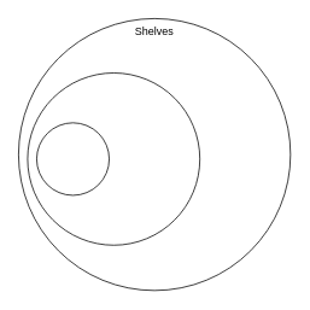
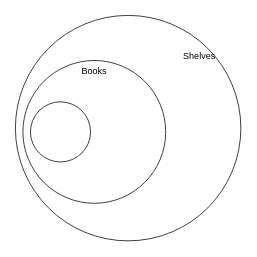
- <mxCell id="3" value="Shelves" style="text;html=1;strokeColor=none;fillColor=none;align=center;verticalAlign=middle;whiteSpace=wrap;rounded=0;" vertex="1" parent="1"><mxGeometry x="140" y="20" width="60" height="30" as="geometry" /></mxCell>
+ <mxCell id="3" value="Shelves" style="text;html=1;strokeColor=none;fillColor=none;align=center;verticalAlign=middle;whiteSpace=wrap;rounded=0;" vertex="1" parent="1"><mxGeometry x="235" y="60" width="60" height="30" as="geometry" /></mxCell>
+ <mxCell id="5" value="Books" style="text;html=1;strokeColor=none;fillColor=none;align=center;verticalAlign=middle;whiteSpace=wrap;rounded=0;" vertex="1" parent="1"><mxGeometry x="95" y="80" width="60" height="30" as="geometry" /></mxCell>
